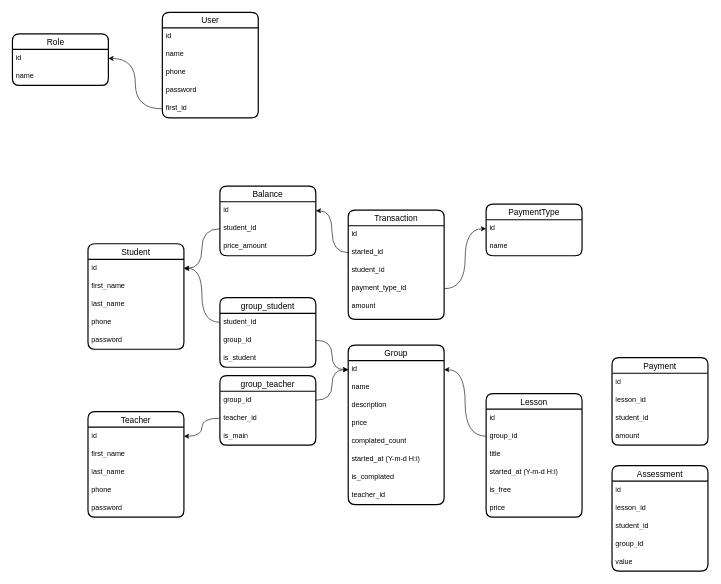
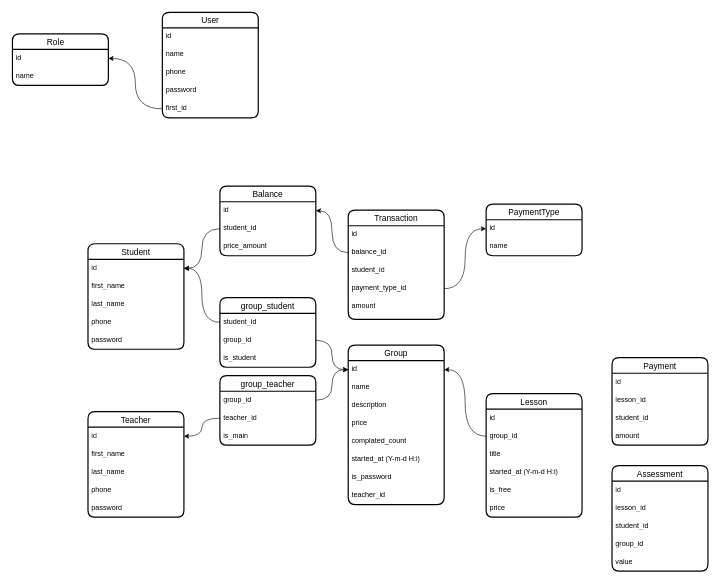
- <mxCell id="17" value="started_id" style="text;strokeColor=none;fillColor=none;spacingLeft=4;spacingRight=4;overflow=hidden;rotatable=0;points=[[0,0.5],[1,0.5]];portConstraint=eastwest;fontSize=12;whiteSpace=wrap;html=1;" vertex="1" parent="15"><mxGeometry y="56" width="160" height="30" as="geometry" /></mxCell>
+ <mxCell id="17" value="balance_id" style="text;strokeColor=none;fillColor=none;spacingLeft=4;spacingRight=4;overflow=hidden;rotatable=0;points=[[0,0.5],[1,0.5]];portConstraint=eastwest;fontSize=12;whiteSpace=wrap;html=1;" vertex="1" parent="15"><mxGeometry y="56" width="160" height="30" as="geometry" /></mxCell>
- <mxCell id="29" value="is_complated" style="text;strokeColor=none;fillColor=none;spacingLeft=4;spacingRight=4;overflow=hidden;rotatable=0;points=[[0,0.5],[1,0.5]];portConstraint=eastwest;fontSize=12;whiteSpace=wrap;html=1;" vertex="1" parent="22"><mxGeometry y="206" width="160" height="30" as="geometry" /></mxCell>
+ <mxCell id="29" value="is_password" style="text;strokeColor=none;fillColor=none;spacingLeft=4;spacingRight=4;overflow=hidden;rotatable=0;points=[[0,0.5],[1,0.5]];portConstraint=eastwest;fontSize=12;whiteSpace=wrap;html=1;" vertex="1" parent="22"><mxGeometry y="206" width="160" height="30" as="geometry" /></mxCell>
